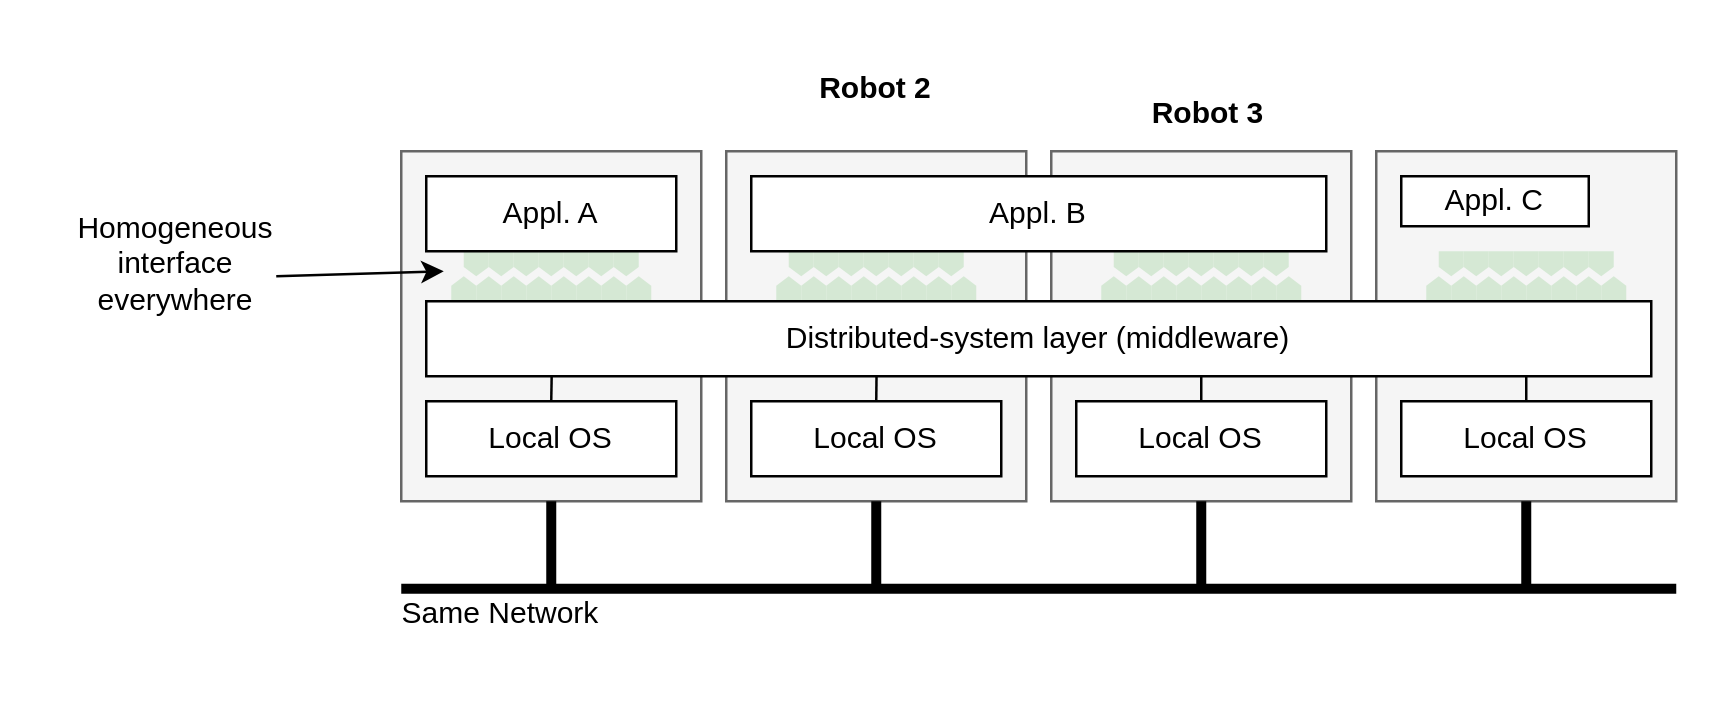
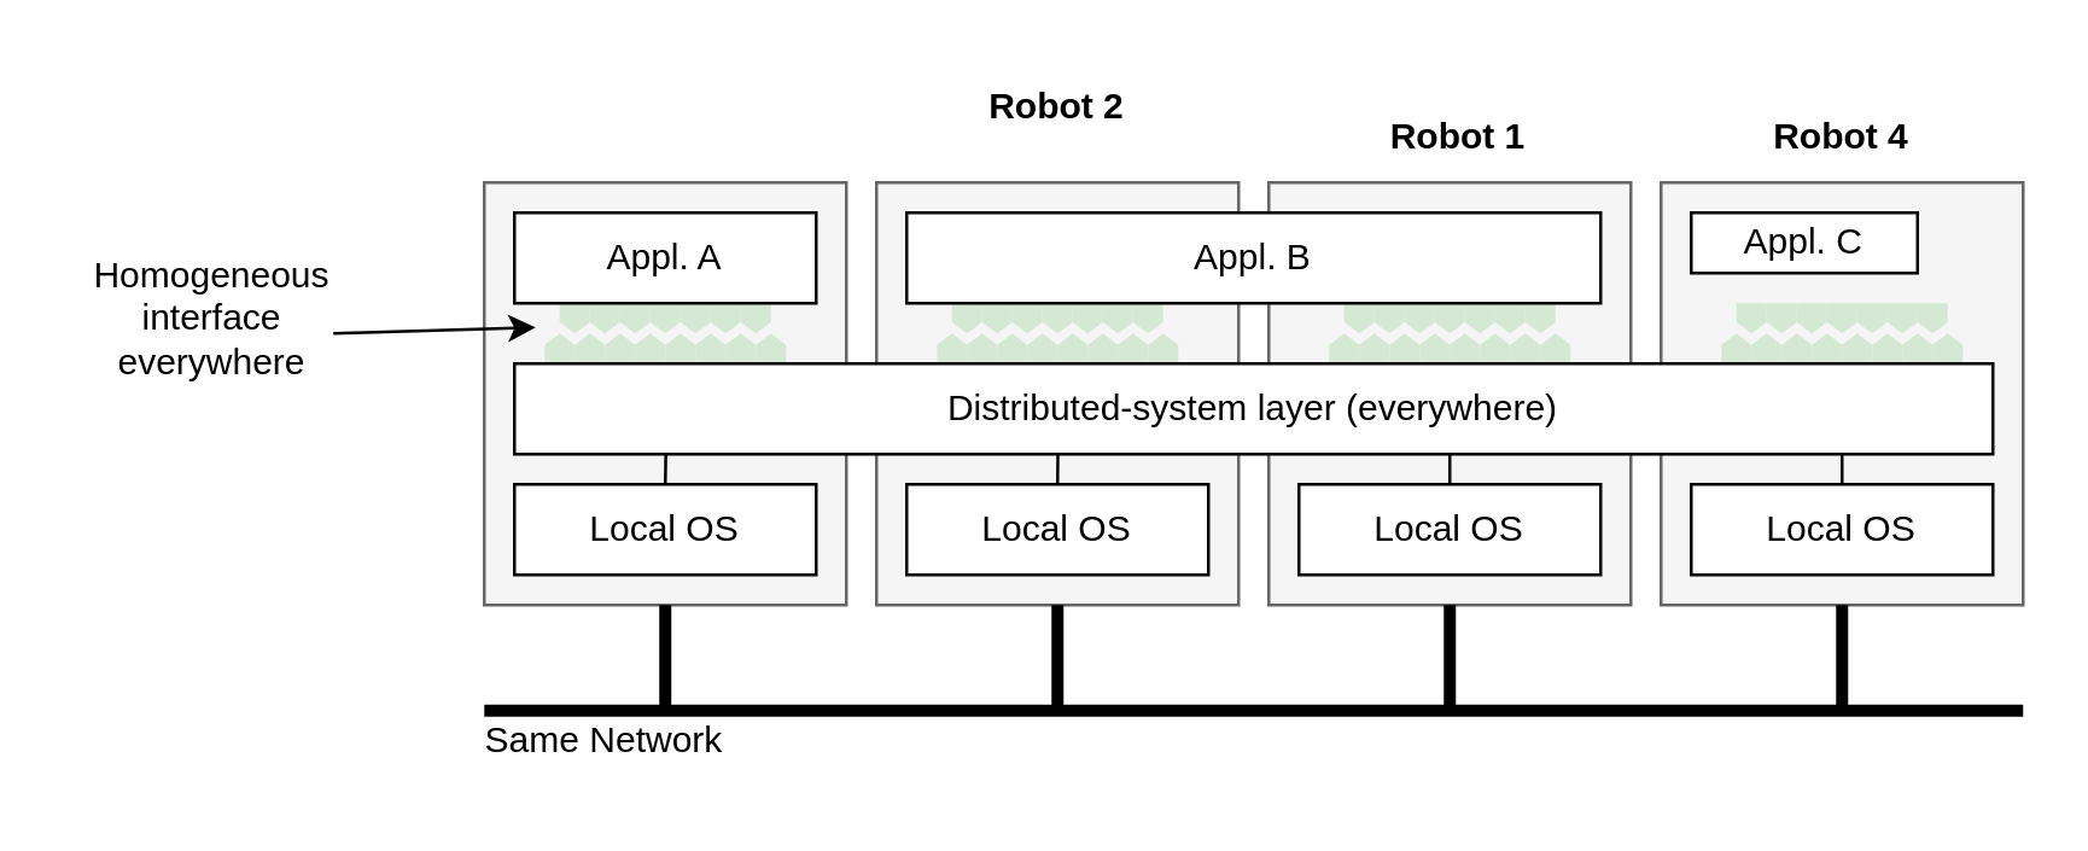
- <mxCell id="96" value="Robot 3" style="text;html=1;strokeColor=none;fillColor=none;align=center;verticalAlign=middle;whiteSpace=wrap;rounded=0;fontStyle=1" vertex="1" parent="1"><mxGeometry x="452.5" y="30" width="60" height="30" as="geometry" /></mxCell>
+ <mxCell id="96" value="Robot 1" style="text;html=1;strokeColor=none;fillColor=none;align=center;verticalAlign=middle;whiteSpace=wrap;rounded=0;fontStyle=1" vertex="1" parent="1"><mxGeometry x="452.5" y="30" width="60" height="30" as="geometry" /></mxCell>
+ <mxCell id="97" value="Robot 4" style="text;html=1;strokeColor=none;fillColor=none;align=center;verticalAlign=middle;whiteSpace=wrap;rounded=0;fontStyle=1" vertex="1" parent="1"><mxGeometry x="580" y="30" width="60" height="30" as="geometry" /></mxCell>
- <mxCell id="85" value="Distributed-system layer (middleware)" style="rounded=0;whiteSpace=wrap;html=1;" vertex="1" parent="1"><mxGeometry x="170" y="120" width="490" height="30" as="geometry" /></mxCell>
+ <mxCell id="85" value="Distributed-system layer (everywhere)" style="rounded=0;whiteSpace=wrap;html=1;" vertex="1" parent="1"><mxGeometry x="170" y="120" width="490" height="30" as="geometry" /></mxCell>
